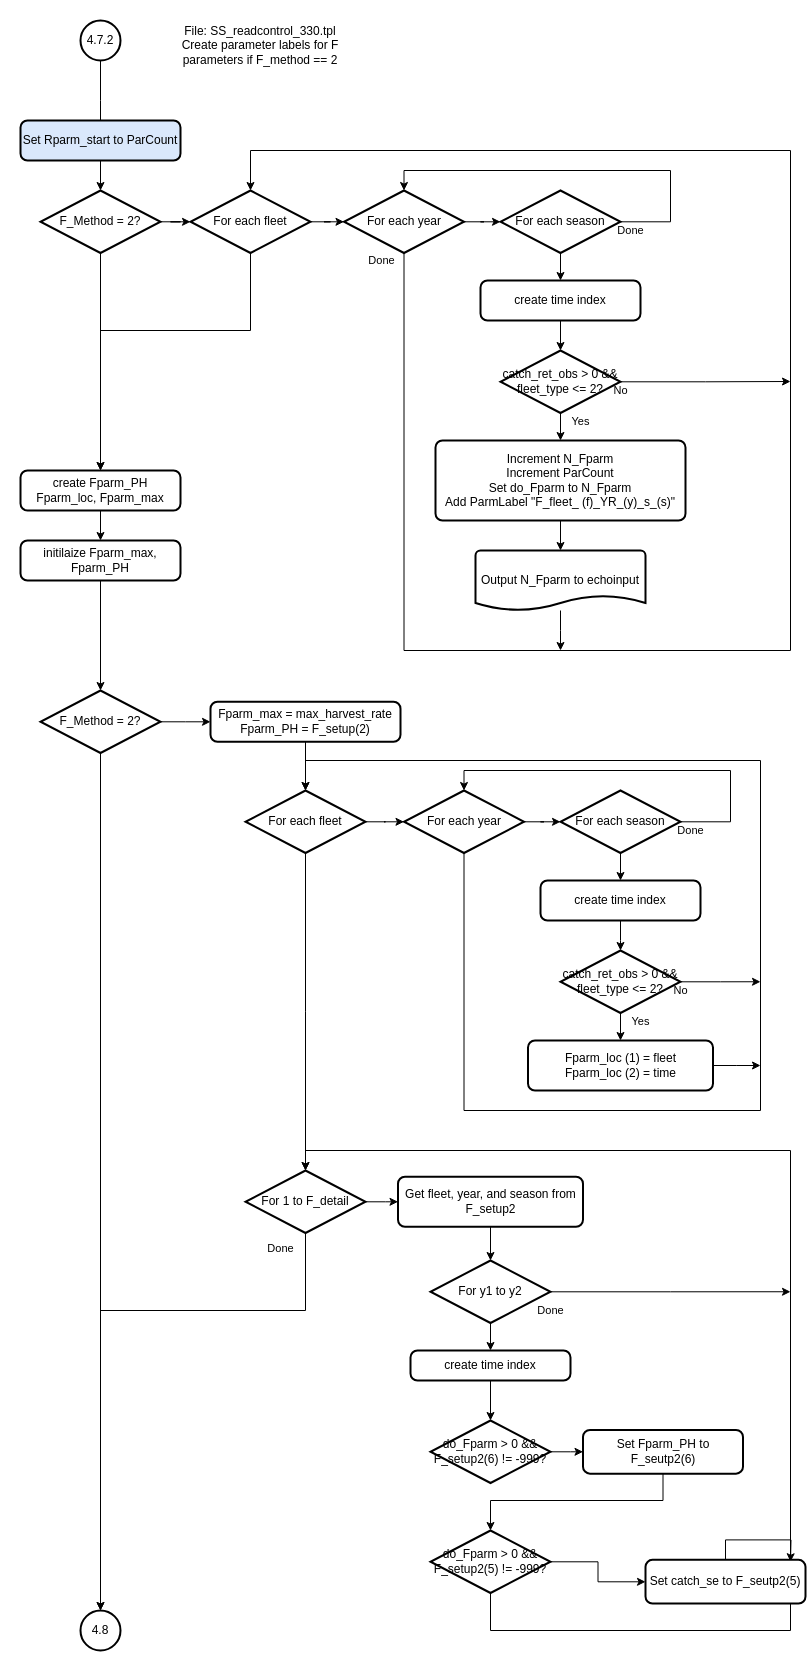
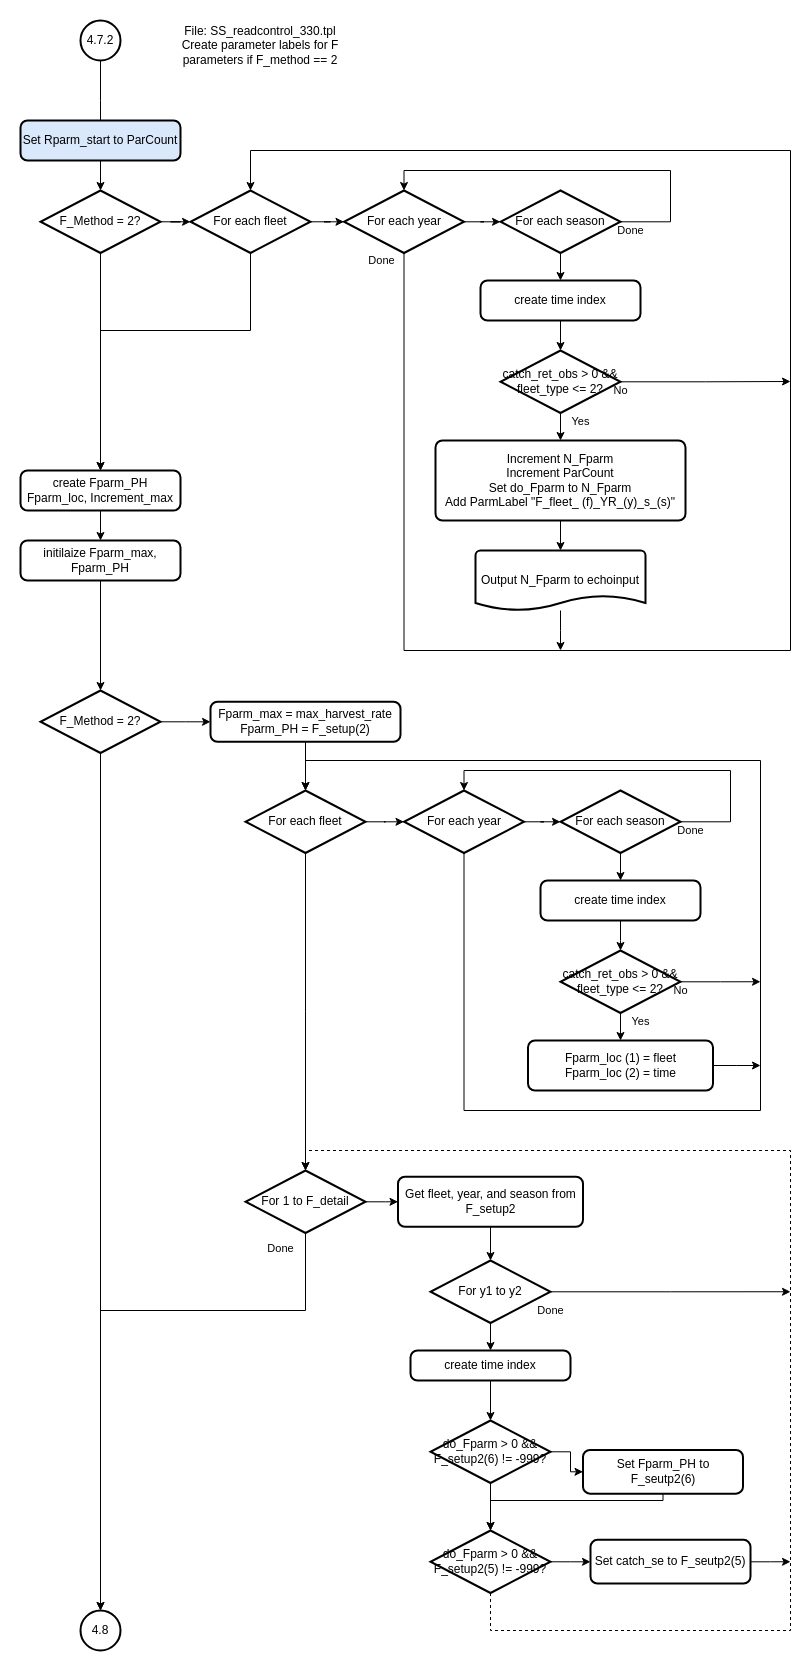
- <mxCell id="29" value="create Fparm_PH&lt;br&gt;Fparm_loc, Fparm_max" style="rounded=1;whiteSpace=wrap;html=1;absoluteArcSize=1;arcSize=14;strokeWidth=2;" vertex="1" parent="1"><mxGeometry x="20" y="470" width="160" height="40" as="geometry" /></mxCell>
+ <mxCell id="29" value="create Fparm_PH&lt;br&gt;Fparm_loc, Increment_max" style="rounded=1;whiteSpace=wrap;html=1;absoluteArcSize=1;arcSize=14;strokeWidth=2;" vertex="1" parent="1"><mxGeometry x="20" y="470" width="160" height="40" as="geometry" /></mxCell>
- <mxCell id="67" style="edgeStyle=orthogonalEdgeStyle;rounded=0;orthogonalLoop=1;jettySize=auto;html=1;entryX=0.5;entryY=0;entryDx=0;entryDy=0;entryPerimeter=0;" edge="1" parent="1" source="68" target="55"><mxGeometry relative="1" as="geometry"><Array as="points"><mxPoint x="490" y="1630" /><mxPoint x="790" y="1630" /><mxPoint x="790" y="1150" /><mxPoint x="305" y="1150" /></Array></mxGeometry></mxCell>
+ <mxCell id="67" style="edgeStyle=orthogonalEdgeStyle;rounded=0;orthogonalLoop=1;jettySize=auto;html=1;entryX=0.5;entryY=0;entryDx=0;entryDy=0;entryPerimeter=0;dashed=1;" edge="1" parent="1" source="68" target="55"><mxGeometry relative="1" as="geometry"><Array as="points"><mxPoint x="490" y="1630" /><mxPoint x="790" y="1630" /><mxPoint x="790" y="1150" /><mxPoint x="305" y="1150" /></Array></mxGeometry></mxCell>
- <mxCell id="70" value="Set Fparm_PH to F_seutp2(6)" style="rounded=1;whiteSpace=wrap;html=1;absoluteArcSize=1;arcSize=14;strokeWidth=2;" vertex="1" parent="1"><mxGeometry x="582.5" y="1429.38" width="160" height="43.75" as="geometry" /></mxCell>
+ <mxCell id="70" value="Set Fparm_PH to F_seutp2(6)" style="rounded=1;whiteSpace=wrap;html=1;absoluteArcSize=1;arcSize=14;strokeWidth=2;" vertex="1" parent="1"><mxGeometry x="582.5" y="1449.38" width="160" height="43.75" as="geometry" /></mxCell>
+ <mxCell id="64" value="" style="edgeStyle=orthogonalEdgeStyle;rounded=0;orthogonalLoop=1;jettySize=auto;html=1;" edge="1" parent="1" source="65" target="68"><mxGeometry relative="1" as="geometry" /></mxCell>
- <mxCell id="72" value="Set catch_se to F_seutp2(5)" style="rounded=1;whiteSpace=wrap;html=1;absoluteArcSize=1;arcSize=14;strokeWidth=2;" vertex="1" parent="1"><mxGeometry x="645" y="1559.37" width="160" height="43.75" as="geometry" /></mxCell>
+ <mxCell id="72" value="Set catch_se to F_seutp2(5)" style="rounded=1;whiteSpace=wrap;html=1;absoluteArcSize=1;arcSize=14;strokeWidth=2;" vertex="1" parent="1"><mxGeometry x="590" y="1539.37" width="160" height="43.75" as="geometry" /></mxCell>
